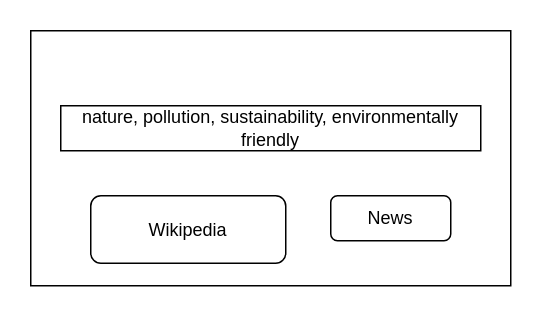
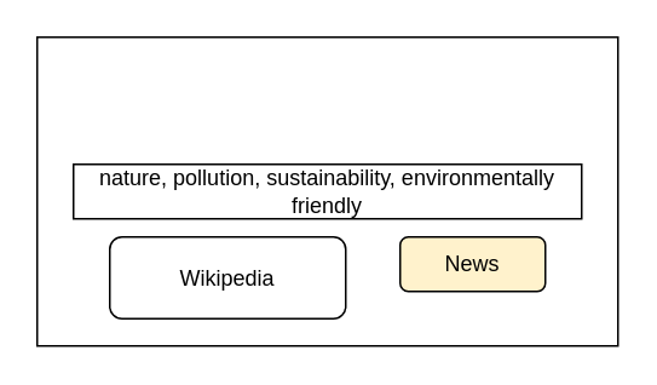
- <mxCell id="3" value="nature, pollution, sustainability, environmentally friendly" style="rounded=0;whiteSpace=wrap;html=1;" vertex="1" parent="1"><mxGeometry x="40" y="70" width="280" height="30" as="geometry" /></mxCell>
+ <mxCell id="3" value="nature, pollution, sustainability, environmentally friendly" style="rounded=0;whiteSpace=wrap;html=1;" vertex="1" parent="1"><mxGeometry x="40" y="90" width="280" height="30" as="geometry" /></mxCell>
- <mxCell id="5" value="News" style="rounded=1;whiteSpace=wrap;html=1;" vertex="1" parent="1"><mxGeometry x="220" y="130" width="80" height="30" as="geometry" /></mxCell>
+ <mxCell id="5" value="News" style="rounded=1;whiteSpace=wrap;html=1;fillColor=#fff2cc;" vertex="1" parent="1"><mxGeometry x="220" y="130" width="80" height="30" as="geometry" /></mxCell>
